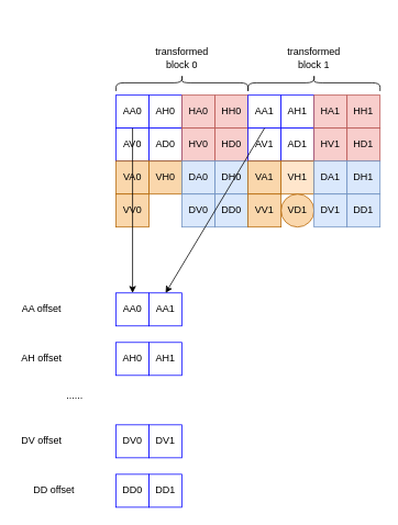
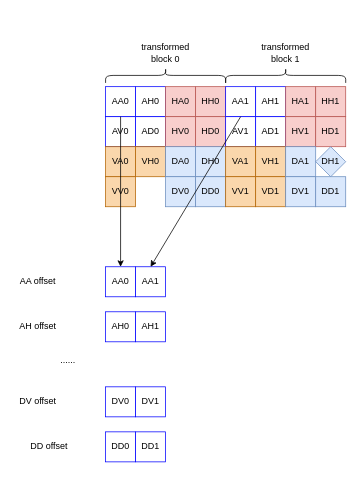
- <mxCell id="26" value="VH1" style="whiteSpace=wrap;html=1;aspect=fixed;strokeColor=#b46504;fillColor=#ffe6cc;" parent="1" vertex="1"><mxGeometry x="340" y="195" width="40" height="40" as="geometry" /></mxCell>
+ <mxCell id="26" value="VH1" style="whiteSpace=wrap;html=1;aspect=fixed;strokeColor=#b46504;fillColor=#fad7ac;" parent="1" vertex="1"><mxGeometry x="340" y="195" width="40" height="40" as="geometry" /></mxCell>
- <mxCell id="30" value="DH1" style="whiteSpace=wrap;html=1;aspect=fixed;strokeColor=#6c8ebf;fillColor=#dae8fc;" parent="1" vertex="1"><mxGeometry x="420" y="195" width="40" height="40" as="geometry" /></mxCell>
+ <mxCell id="30" value="DH1" style="rhombus;whiteSpace=wrap;html=1;aspect=fixed;strokeColor=#6c8ebf;fillColor=#dae8fc;" parent="1" vertex="1"><mxGeometry x="420" y="195" width="40" height="40" as="geometry" /></mxCell>
- <mxCell id="28" value="VD1" style="ellipse;whiteSpace=wrap;html=1;aspect=fixed;strokeColor=#b46504;fillColor=#fad7ac;" parent="1" vertex="1"><mxGeometry x="340" y="235" width="40" height="40" as="geometry" /></mxCell>
+ <mxCell id="28" value="VD1" style="whiteSpace=wrap;html=1;aspect=fixed;strokeColor=#b46504;fillColor=#fad7ac;" parent="1" vertex="1"><mxGeometry x="340" y="235" width="40" height="40" as="geometry" /></mxCell>
